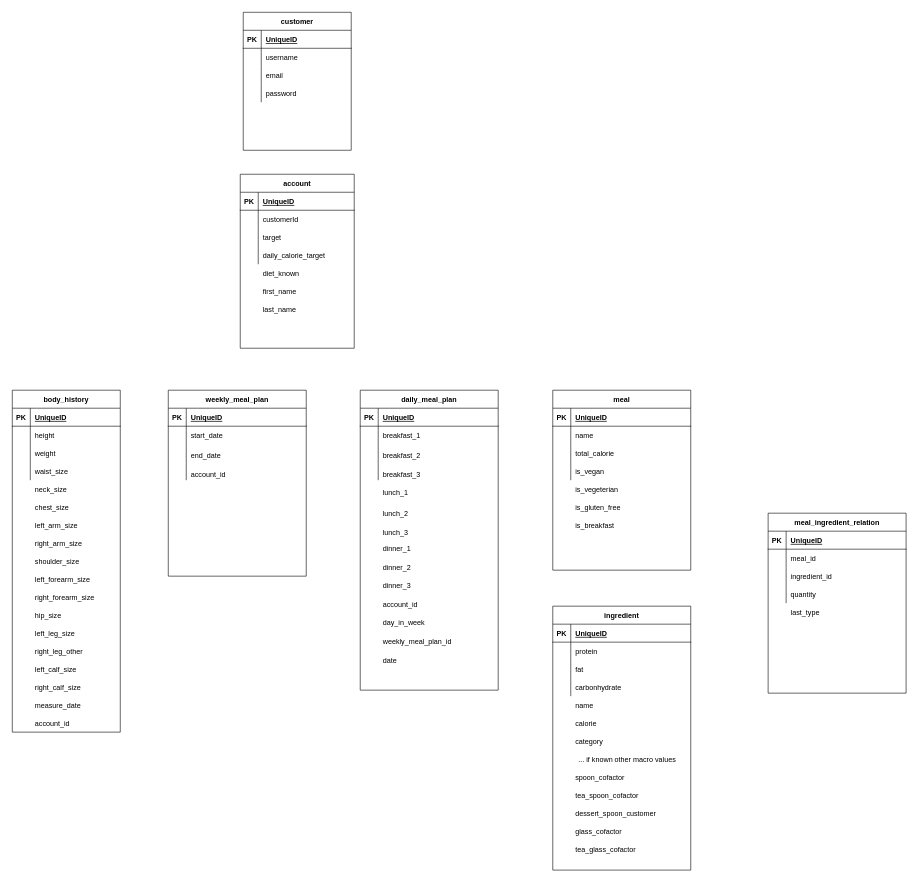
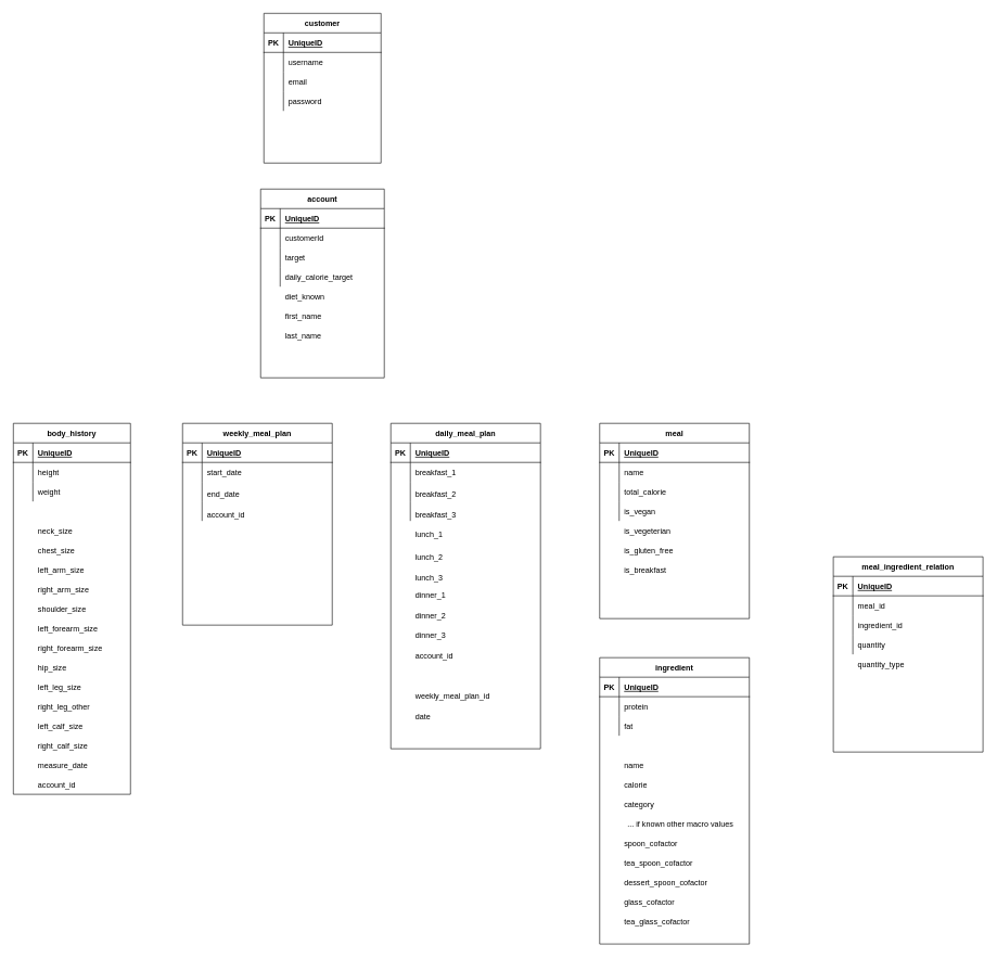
- <mxCell id="28" value="waist_size" style="shape=partialRectangle;connectable=0;fillColor=none;top=0;left=0;bottom=0;right=0;align=left;spacingLeft=6;overflow=hidden;" vertex="1" parent="26"><mxGeometry x="30" width="150" height="30" as="geometry" /></mxCell>
- <mxCell id="183" value="last_type" style="shape=partialRectangle;connectable=0;fillColor=none;top=0;left=0;bottom=0;right=0;align=left;spacingLeft=6;overflow=hidden;" vertex="1" parent="167"><mxGeometry x="30" y="150" width="200" height="30" as="geometry" /></mxCell>
+ <mxCell id="183" value="quantity_type" style="shape=partialRectangle;connectable=0;fillColor=none;top=0;left=0;bottom=0;right=0;align=left;spacingLeft=6;overflow=hidden;" vertex="1" parent="167"><mxGeometry x="30" y="150" width="200" height="30" as="geometry" /></mxCell>
- <mxCell id="103" value="day_in_week" style="shape=partialRectangle;connectable=0;fillColor=none;top=0;left=0;bottom=0;right=0;align=left;spacingLeft=6;overflow=hidden;" vertex="1" parent="79"><mxGeometry x="30" y="372" width="150" height="31" as="geometry" /></mxCell>
- <mxCell id="139" value="carbonhydrate" style="shape=partialRectangle;connectable=0;fillColor=none;top=0;left=0;bottom=0;right=0;align=left;spacingLeft=6;overflow=hidden;" vertex="1" parent="137"><mxGeometry x="30" width="200" height="30" as="geometry" /></mxCell>
- <mxCell id="163" value="dessert_spoon_customer" style="shape=partialRectangle;connectable=0;fillColor=none;top=0;left=0;bottom=0;right=0;align=left;spacingLeft=6;overflow=hidden;" vertex="1" parent="161"><mxGeometry x="30" width="150" height="30" as="geometry" /></mxCell>
+ <mxCell id="163" value="dessert_spoon_cofactor" style="shape=partialRectangle;connectable=0;fillColor=none;top=0;left=0;bottom=0;right=0;align=left;spacingLeft=6;overflow=hidden;" vertex="1" parent="161"><mxGeometry x="30" width="150" height="30" as="geometry" /></mxCell>
